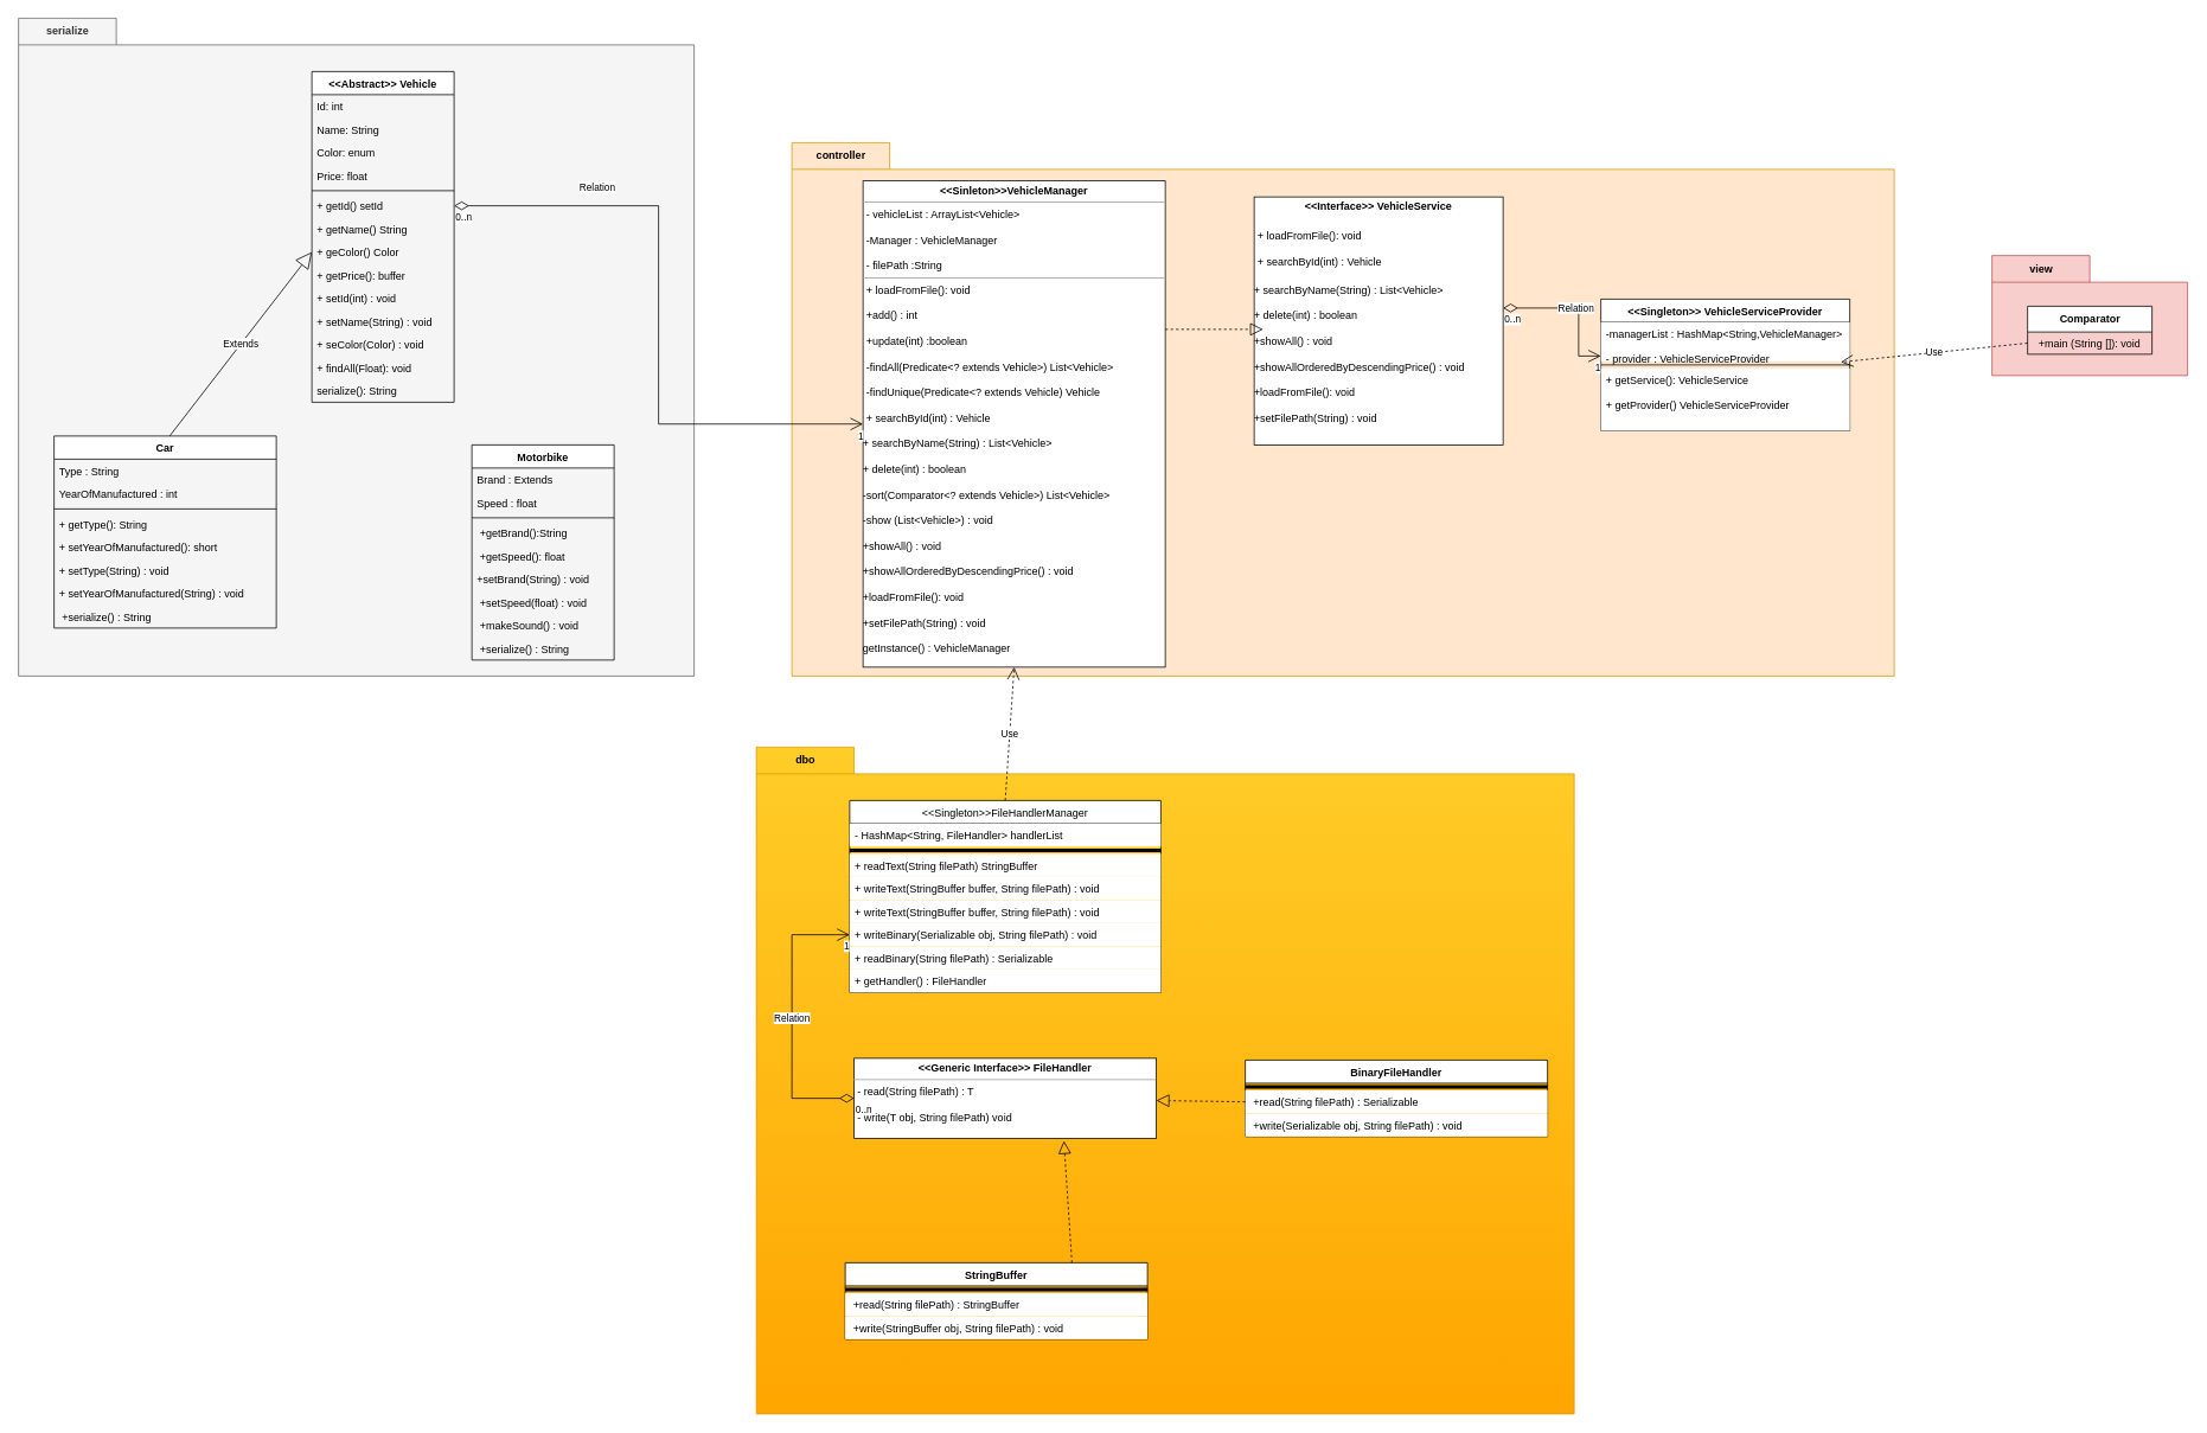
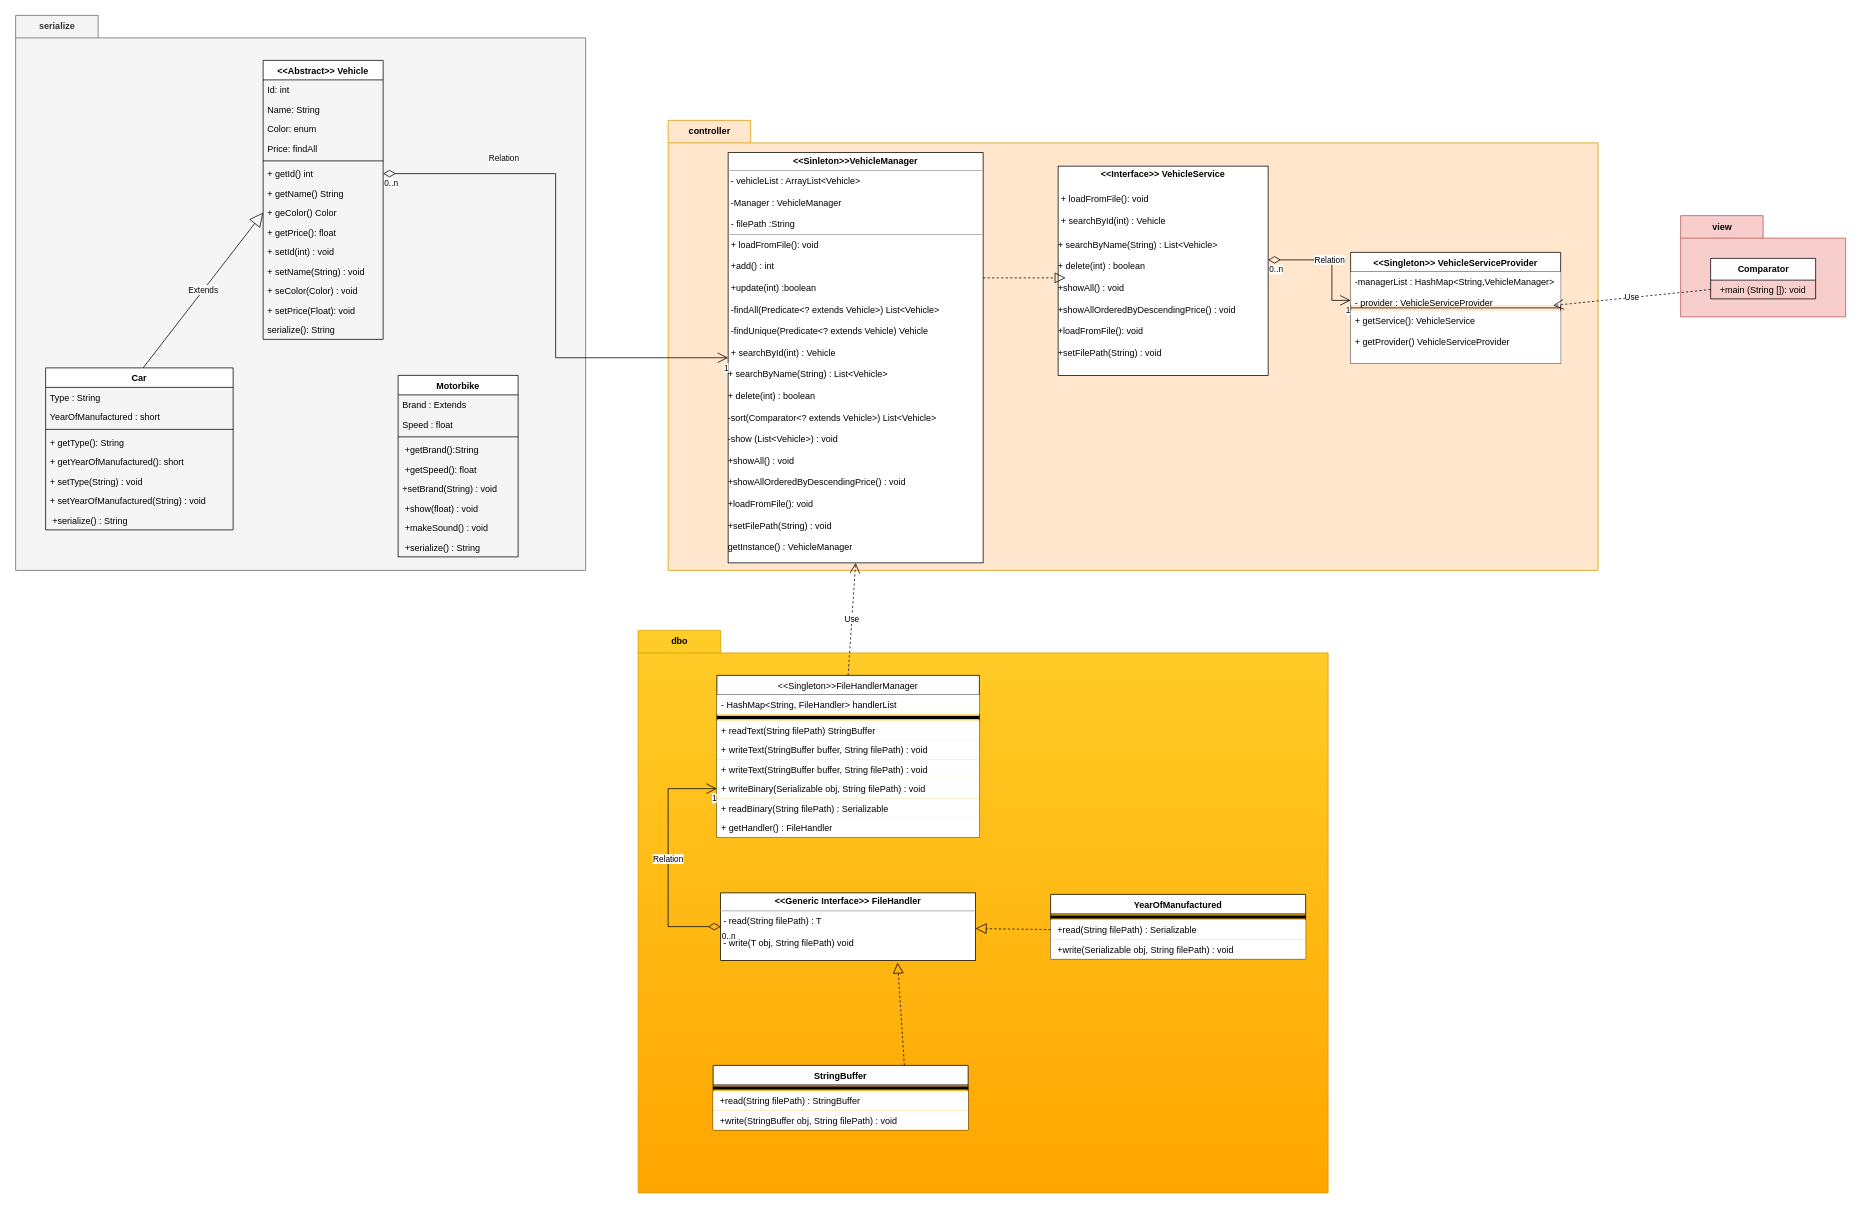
- <mxCell id="32" value="Price: float&#10;" style="text;strokeColor=none;fillColor=none;align=left;verticalAlign=top;spacingLeft=4;spacingRight=4;overflow=hidden;rotatable=0;points=[[0,0.5],[1,0.5]];portConstraint=eastwest;" vertex="1" parent="28"><mxGeometry y="104" width="160" height="26" as="geometry" /></mxCell>
+ <mxCell id="32" value="Price: findAll&#10;" style="text;strokeColor=none;fillColor=none;align=left;verticalAlign=top;spacingLeft=4;spacingRight=4;overflow=hidden;rotatable=0;points=[[0,0.5],[1,0.5]];portConstraint=eastwest;" vertex="1" parent="28"><mxGeometry y="104" width="160" height="26" as="geometry" /></mxCell>
- <mxCell id="34" value="+ getId() setId" style="text;strokeColor=none;fillColor=none;align=left;verticalAlign=top;spacingLeft=4;spacingRight=4;overflow=hidden;rotatable=0;points=[[0,0.5],[1,0.5]];portConstraint=eastwest;" vertex="1" parent="28"><mxGeometry y="138" width="160" height="26" as="geometry" /></mxCell>
+ <mxCell id="34" value="+ getId() int" style="text;strokeColor=none;fillColor=none;align=left;verticalAlign=top;spacingLeft=4;spacingRight=4;overflow=hidden;rotatable=0;points=[[0,0.5],[1,0.5]];portConstraint=eastwest;" vertex="1" parent="28"><mxGeometry y="138" width="160" height="26" as="geometry" /></mxCell>
- <mxCell id="37" value="+ getPrice(): buffer" style="text;strokeColor=none;fillColor=none;align=left;verticalAlign=top;spacingLeft=4;spacingRight=4;overflow=hidden;rotatable=0;points=[[0,0.5],[1,0.5]];portConstraint=eastwest;" vertex="1" parent="28"><mxGeometry y="216" width="160" height="26" as="geometry" /></mxCell>
+ <mxCell id="37" value="+ getPrice(): float" style="text;strokeColor=none;fillColor=none;align=left;verticalAlign=top;spacingLeft=4;spacingRight=4;overflow=hidden;rotatable=0;points=[[0,0.5],[1,0.5]];portConstraint=eastwest;" vertex="1" parent="28"><mxGeometry y="216" width="160" height="26" as="geometry" /></mxCell>
- <mxCell id="41" value="+ findAll(Float): void&#10;" style="text;strokeColor=none;fillColor=none;align=left;verticalAlign=top;spacingLeft=4;spacingRight=4;overflow=hidden;rotatable=0;points=[[0,0.5],[1,0.5]];portConstraint=eastwest;" vertex="1" parent="28"><mxGeometry y="320" width="160" height="26" as="geometry" /></mxCell>
+ <mxCell id="41" value="+ setPrice(Float): void&#10;" style="text;strokeColor=none;fillColor=none;align=left;verticalAlign=top;spacingLeft=4;spacingRight=4;overflow=hidden;rotatable=0;points=[[0,0.5],[1,0.5]];portConstraint=eastwest;" vertex="1" parent="28"><mxGeometry y="320" width="160" height="26" as="geometry" /></mxCell>
- <mxCell id="45" value="YearOfManufactured : int&#10;" style="text;strokeColor=none;fillColor=none;align=left;verticalAlign=top;spacingLeft=4;spacingRight=4;overflow=hidden;rotatable=0;points=[[0,0.5],[1,0.5]];portConstraint=eastwest;" vertex="1" parent="43"><mxGeometry y="52" width="250" height="26" as="geometry" /></mxCell>
+ <mxCell id="45" value="YearOfManufactured : short&#10;" style="text;strokeColor=none;fillColor=none;align=left;verticalAlign=top;spacingLeft=4;spacingRight=4;overflow=hidden;rotatable=0;points=[[0,0.5],[1,0.5]];portConstraint=eastwest;" vertex="1" parent="43"><mxGeometry y="52" width="250" height="26" as="geometry" /></mxCell>
- <mxCell id="48" value="+ setYearOfManufactured(): short&#10;" style="text;strokeColor=none;fillColor=none;align=left;verticalAlign=top;spacingLeft=4;spacingRight=4;overflow=hidden;rotatable=0;points=[[0,0.5],[1,0.5]];portConstraint=eastwest;" vertex="1" parent="43"><mxGeometry y="112" width="250" height="26" as="geometry" /></mxCell>
+ <mxCell id="48" value="+ getYearOfManufactured(): short&#10;" style="text;strokeColor=none;fillColor=none;align=left;verticalAlign=top;spacingLeft=4;spacingRight=4;overflow=hidden;rotatable=0;points=[[0,0.5],[1,0.5]];portConstraint=eastwest;" vertex="1" parent="43"><mxGeometry y="112" width="250" height="26" as="geometry" /></mxCell>
- <mxCell id="59" value=" +setSpeed(float) : void" style="text;strokeColor=none;fillColor=none;align=left;verticalAlign=top;spacingLeft=4;spacingRight=4;overflow=hidden;rotatable=0;points=[[0,0.5],[1,0.5]];portConstraint=eastwest;" vertex="1" parent="52"><mxGeometry y="164" width="160" height="26" as="geometry" /></mxCell>
+ <mxCell id="59" value=" +show(float) : void" style="text;strokeColor=none;fillColor=none;align=left;verticalAlign=top;spacingLeft=4;spacingRight=4;overflow=hidden;rotatable=0;points=[[0,0.5],[1,0.5]];portConstraint=eastwest;" vertex="1" parent="52"><mxGeometry y="164" width="160" height="26" as="geometry" /></mxCell>
- <mxCell id="9" value="BinaryFileHandler" style="swimlane;fontStyle=1;align=center;verticalAlign=top;childLayout=stackLayout;horizontal=1;startSize=26;horizontalStack=0;resizeParent=1;resizeParentMax=0;resizeLast=0;collapsible=1;marginBottom=0;" vertex="1" parent="2"><mxGeometry x="550" y="352" width="340" height="86" as="geometry" /></mxCell>
+ <mxCell id="9" value="YearOfManufactured" style="swimlane;fontStyle=1;align=center;verticalAlign=top;childLayout=stackLayout;horizontal=1;startSize=26;horizontalStack=0;resizeParent=1;resizeParentMax=0;resizeLast=0;collapsible=1;marginBottom=0;" vertex="1" parent="2"><mxGeometry x="550" y="352" width="340" height="86" as="geometry" /></mxCell>
